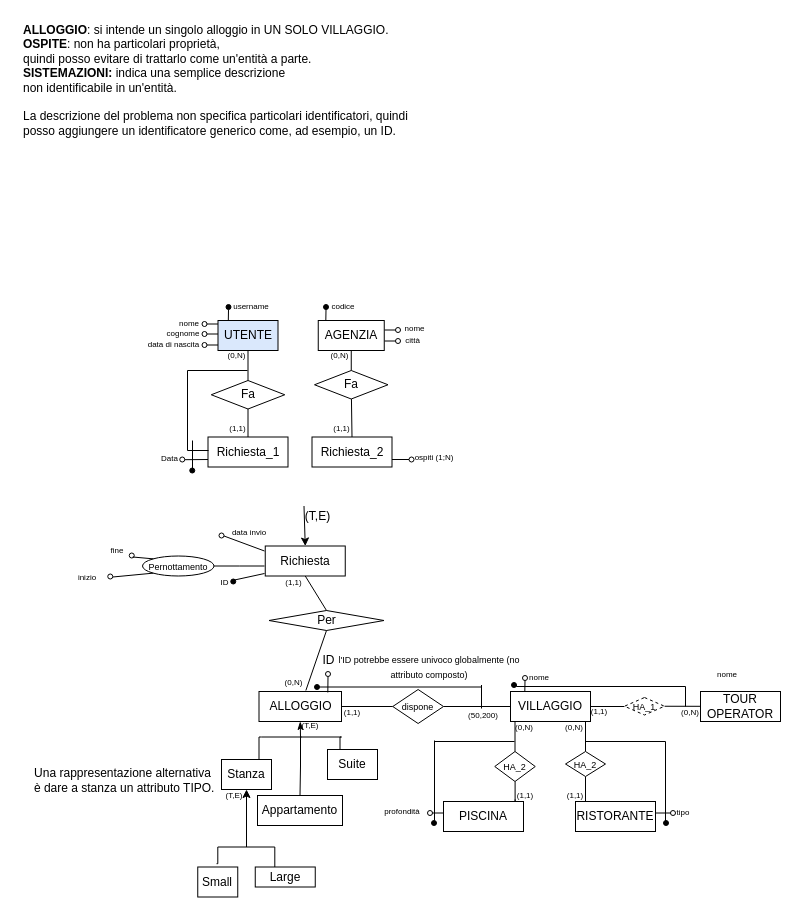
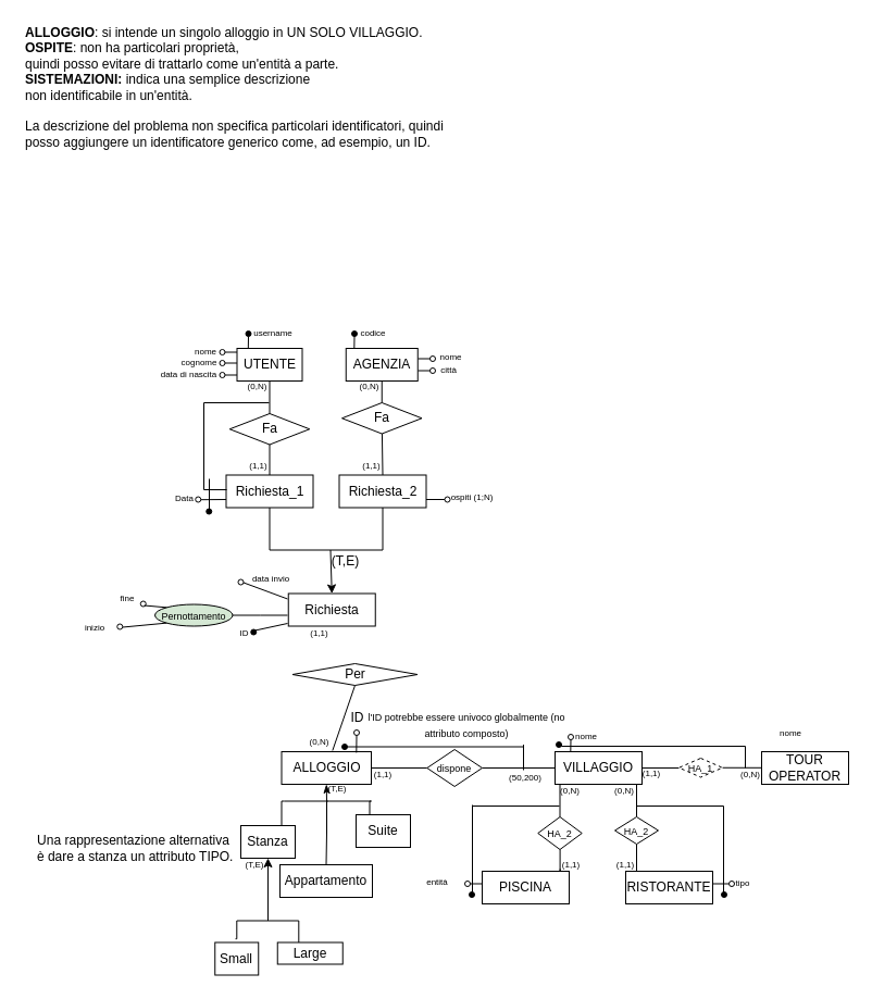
- <mxCell id="71" value="UTENTE" style="rounded=1;whiteSpace=wrap;html=1;arcSize=0;fillColor=#dae8fc;" parent="1" vertex="1"><mxGeometry x="217.5" y="320" width="60" height="30" as="geometry" /></mxCell>
+ <mxCell id="71" value="UTENTE" style="rounded=1;whiteSpace=wrap;html=1;arcSize=0;" parent="1" vertex="1"><mxGeometry x="217.5" y="320" width="60" height="30" as="geometry" /></mxCell>
+ <mxCell id="115" style="edgeStyle=none;rounded=0;orthogonalLoop=1;jettySize=auto;html=1;exitX=0.5;exitY=1;exitDx=0;exitDy=0;endArrow=none;endFill=0;entryX=0.5;entryY=1;entryDx=0;entryDy=0;" edge="1" parent="1" source="117" target="107"><mxGeometry relative="1" as="geometry"><mxPoint x="247.643" y="505.5" as="targetPoint" /><Array as="points"><mxPoint x="247.5" y="505.5" /><mxPoint x="351.5" y="505.5" /></Array></mxGeometry></mxCell>
- <mxCell id="109" value="&lt;span style=&quot;font-size: 9px&quot;&gt;Pernottamento&lt;/span&gt;" style="ellipse;whiteSpace=wrap;html=1;" vertex="1" parent="1"><mxGeometry x="142" y="555.5" width="71.5" height="20" as="geometry" /></mxCell>
+ <mxCell id="109" value="&lt;span style=&quot;font-size: 9px&quot;&gt;Pernottamento&lt;/span&gt;" style="ellipse;whiteSpace=wrap;html=1;fillColor=#d5e8d4;" vertex="1" parent="1"><mxGeometry x="142" y="555.5" width="71.5" height="20" as="geometry" /></mxCell>
- <mxCell id="129" style="edgeStyle=none;rounded=0;orthogonalLoop=1;jettySize=auto;html=1;exitX=0.5;exitY=1;exitDx=0;exitDy=0;startArrow=none;startFill=0;endArrow=none;endFill=0;entryX=0.5;entryY=0;entryDx=0;entryDy=0;" edge="1" parent="1" source="130" target="141"><mxGeometry relative="1" as="geometry"><mxPoint x="304.618" y="605.5" as="targetPoint" /></mxGeometry></mxCell>
- <mxCell id="35" value="&lt;font style=&quot;font-size: 8px;&quot;&gt;profondità&lt;/font&gt;" style="text;html=1;strokeColor=none;fillColor=none;align=center;verticalAlign=middle;whiteSpace=wrap;rounded=0;" parent="1" vertex="1"><mxGeometry x="377" y="805" width="50" height="10" as="geometry" /></mxCell>
+ <mxCell id="35" value="&lt;font style=&quot;font-size: 8px;&quot;&gt;entità&lt;/font&gt;" style="text;html=1;strokeColor=none;fillColor=none;align=center;verticalAlign=middle;whiteSpace=wrap;rounded=0;" parent="1" vertex="1"><mxGeometry x="377" y="805" width="50" height="10" as="geometry" /></mxCell>
